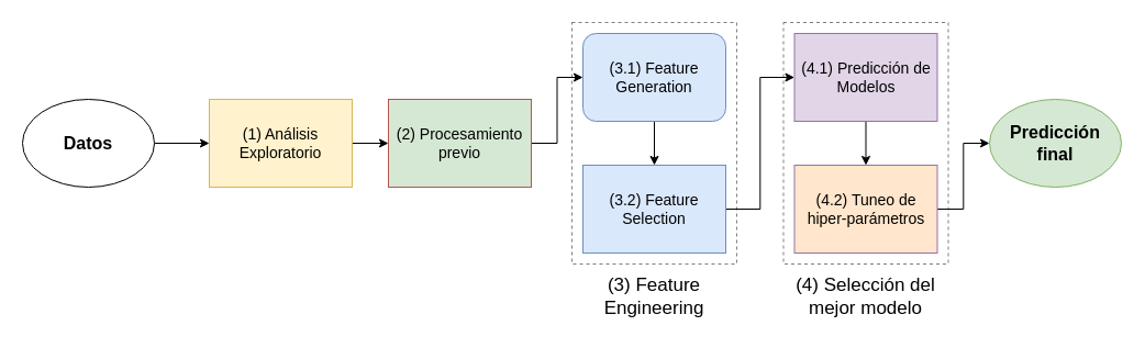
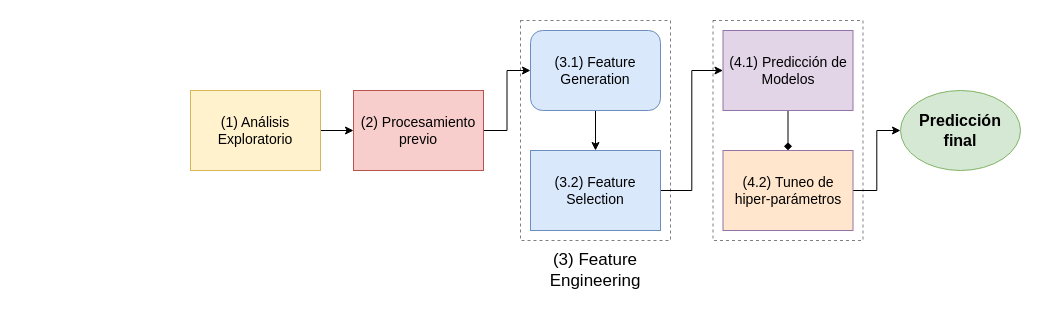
- <mxCell id="19" value="Datos" style="ellipse;whiteSpace=wrap;html=1;fontSize=16;fontStyle=1;" vertex="1" parent="1"><mxGeometry x="20" y="90" width="120" height="80" as="geometry" /></mxCell>
- <mxCell id="18" style="edgeStyle=orthogonalEdgeStyle;rounded=0;orthogonalLoop=1;jettySize=auto;html=1;entryX=0;entryY=0.5;entryDx=0;entryDy=0;fontSize=16;" edge="1" parent="1" source="19" target="3"><mxGeometry relative="1" as="geometry" /></mxCell>
- <mxCell id="5" value="&lt;font style=&quot;font-size: 14px&quot;&gt;(2) Procesamiento previo&lt;/font&gt;" style="rounded=0;whiteSpace=wrap;html=1;fillColor=#d5e8d4;strokeColor=#b85450;imageWidth=16;" vertex="1" parent="1"><mxGeometry x="353" y="90" width="130" height="80" as="geometry" /></mxCell>
+ <mxCell id="5" value="&lt;font style=&quot;font-size: 14px&quot;&gt;(2) Procesamiento previo&lt;/font&gt;" style="rounded=0;whiteSpace=wrap;html=1;fillColor=#f8cecc;strokeColor=#b85450;imageWidth=16;" vertex="1" parent="1"><mxGeometry x="353" y="90" width="130" height="80" as="geometry" /></mxCell>
- <mxCell id="10" style="edgeStyle=orthogonalEdgeStyle;rounded=0;orthogonalLoop=1;jettySize=auto;html=1;fontSize=16;" edge="1" parent="1" source="11" target="13"><mxGeometry relative="1" as="geometry" /></mxCell>
+ <mxCell id="10" style="edgeStyle=orthogonalEdgeStyle;rounded=0;orthogonalLoop=1;jettySize=auto;html=1;fontSize=16;endArrow=diamond;" edge="1" parent="1" source="11" target="13"><mxGeometry relative="1" as="geometry" /></mxCell>
- <mxCell id="17" value="&lt;font style=&quot;font-size: 17px&quot;&gt;(4) Selección del mejor modelo&lt;/font&gt;" style="text;html=1;strokeColor=none;fillColor=none;align=center;verticalAlign=middle;whiteSpace=wrap;rounded=0;dashed=1;" vertex="1" parent="1"><mxGeometry x="710" y="245" width="155" height="50" as="geometry" /></mxCell>
